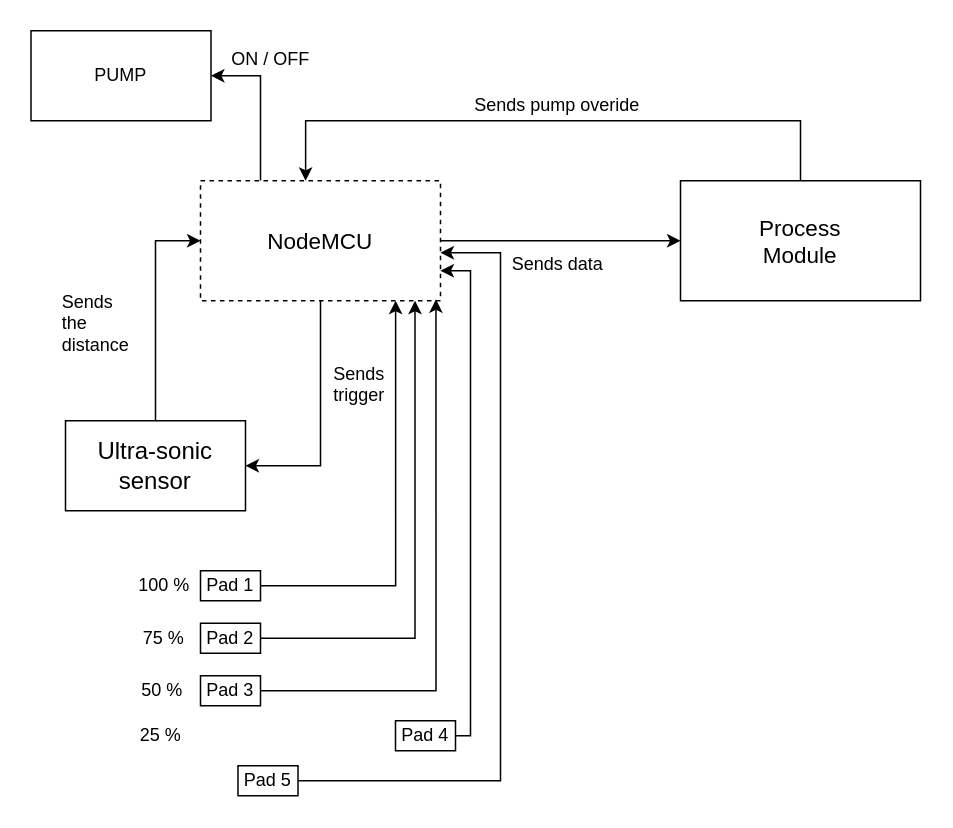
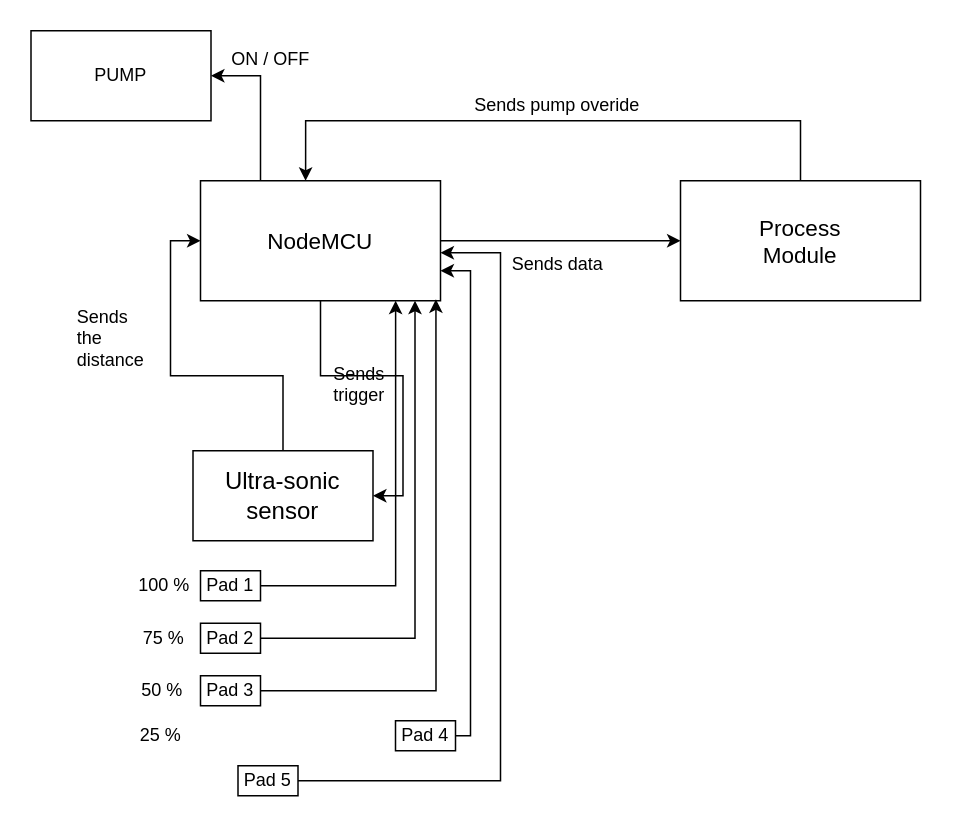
- <mxCell id="7" value="&lt;font style=&quot;font-size: 15px&quot;&gt;NodeMCU&lt;/font&gt;" style="rounded=0;whiteSpace=wrap;html=1;dashed=1;" parent="1" vertex="1"><mxGeometry x="133" y="120" width="160" height="80" as="geometry" /></mxCell>
+ <mxCell id="7" value="&lt;font style=&quot;font-size: 15px&quot;&gt;NodeMCU&lt;/font&gt;" style="rounded=0;whiteSpace=wrap;html=1;" parent="1" vertex="1"><mxGeometry x="133" y="120" width="160" height="80" as="geometry" /></mxCell>
- <mxCell id="11" value="Sends&lt;br&gt;the&amp;nbsp;&lt;br&gt;distance" style="text;html=1;resizable=0;points=[];autosize=1;align=left;verticalAlign=top;spacingTop=-4;" parent="1" vertex="1"><mxGeometry x="39" y="191" width="60" height="40" as="geometry" /></mxCell>
+ <mxCell id="11" value="Sends&lt;br&gt;the&amp;nbsp;&lt;br&gt;distance" style="text;html=1;resizable=0;points=[];autosize=1;align=left;verticalAlign=top;spacingTop=-4;" parent="1" vertex="1"><mxGeometry x="49" y="201" width="60" height="40" as="geometry" /></mxCell>
- <mxCell id="9" value="&lt;font style=&quot;font-size: 16px&quot;&gt;Ultra-sonic sensor&lt;/font&gt;" style="rounded=0;whiteSpace=wrap;html=1;" parent="1" vertex="1"><mxGeometry x="43" y="280" width="120" height="60" as="geometry" /></mxCell>
+ <mxCell id="9" value="&lt;font style=&quot;font-size: 16px&quot;&gt;Ultra-sonic sensor&lt;/font&gt;" style="rounded=0;whiteSpace=wrap;html=1;" parent="1" vertex="1"><mxGeometry x="128" y="300" width="120" height="60" as="geometry" /></mxCell>
